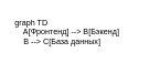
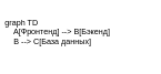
- <mxCell id="2" value="graph TD&#10;    A[Фронтенд] --&gt; B[Бэкенд]&#10;    B --&gt; C[База данных]" style="text;whiteSpace=wrap;" vertex="1" parent="1"><mxGeometry x="20" y="20" width="200" height="70" as="geometry" /></mxCell>
+ <mxCell id="2" value="graph TD&#10;    A[Фронтенд] --&gt; B[Бэкенд]&#10;    B --&gt; C[База данных]" style="text;whiteSpace=wrap;" vertex="1" parent="1"><mxGeometry x="5" y="20" width="200" height="70" as="geometry" /></mxCell>
